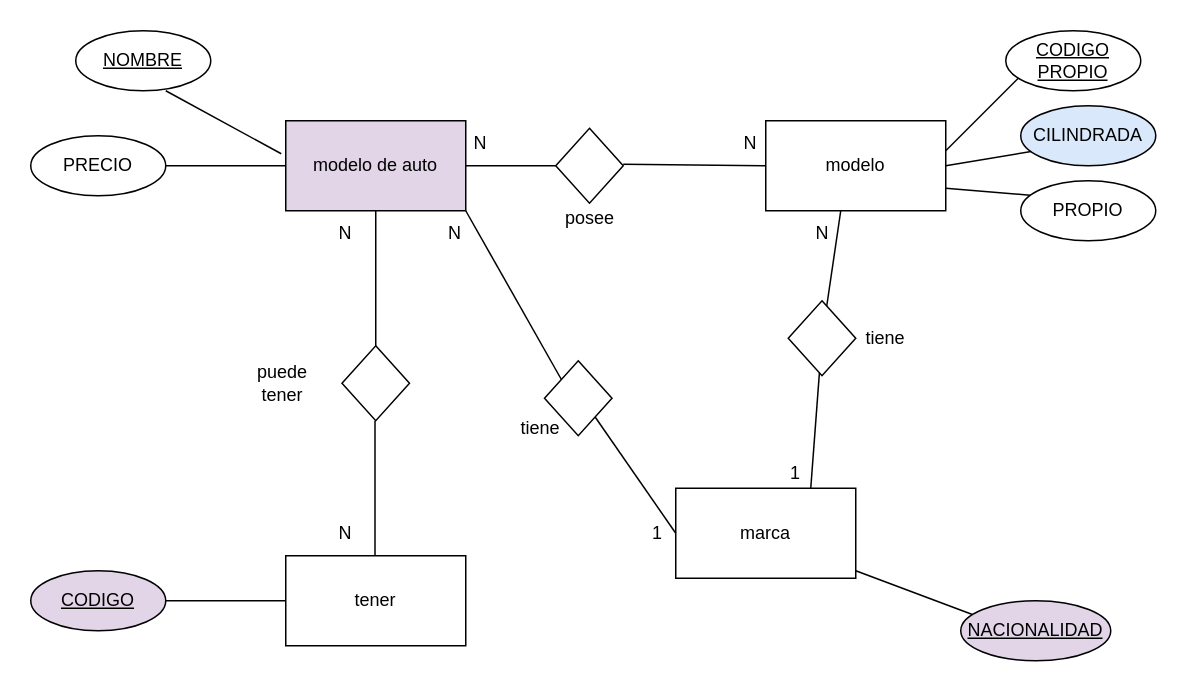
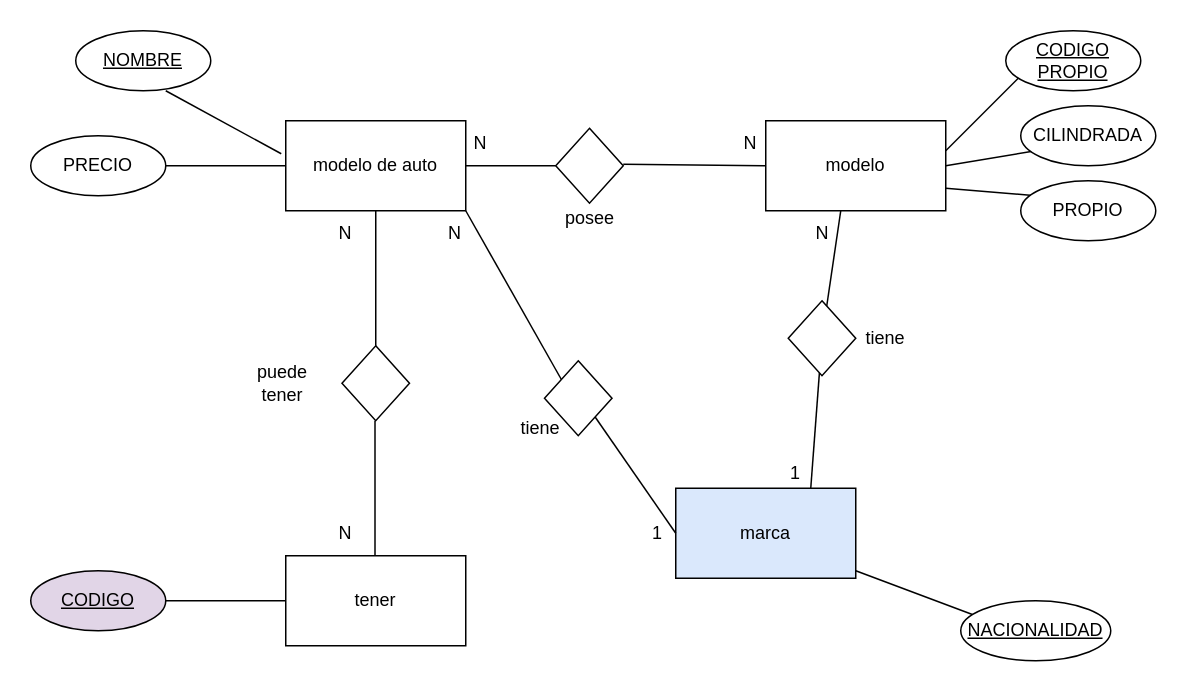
- <mxCell id="14" value="CILINDRADA" style="ellipse;whiteSpace=wrap;html=1;fillColor=#dae8fc;" vertex="1" parent="1"><mxGeometry x="680" y="70" width="90" height="40" as="geometry" /></mxCell>
+ <mxCell id="14" value="CILINDRADA" style="ellipse;whiteSpace=wrap;html=1;" vertex="1" parent="1"><mxGeometry x="680" y="70" width="90" height="40" as="geometry" /></mxCell>
- <mxCell id="2" value="modelo de auto&lt;br&gt;" style="rounded=0;whiteSpace=wrap;html=1;fillColor=#e1d5e7;" vertex="1" parent="1"><mxGeometry x="190" y="80" width="120" height="60" as="geometry" /></mxCell>
+ <mxCell id="2" value="modelo de auto&lt;br&gt;" style="rounded=0;whiteSpace=wrap;html=1;" vertex="1" parent="1"><mxGeometry x="190" y="80" width="120" height="60" as="geometry" /></mxCell>
- <mxCell id="4" value="marca" style="rounded=0;whiteSpace=wrap;html=1;" vertex="1" parent="1"><mxGeometry x="450" y="325" width="120" height="60" as="geometry" /></mxCell>
+ <mxCell id="4" value="marca" style="rounded=0;whiteSpace=wrap;html=1;fillColor=#dae8fc;" vertex="1" parent="1"><mxGeometry x="450" y="325" width="120" height="60" as="geometry" /></mxCell>
- <mxCell id="6" value="&lt;u&gt;NACIONALIDAD&lt;/u&gt;" style="ellipse;whiteSpace=wrap;html=1;fillColor=#e1d5e7;" vertex="1" parent="1"><mxGeometry x="640" y="400" width="100" height="40" as="geometry" /></mxCell>
+ <mxCell id="6" value="&lt;u&gt;NACIONALIDAD&lt;/u&gt;" style="ellipse;whiteSpace=wrap;html=1;" vertex="1" parent="1"><mxGeometry x="640" y="400" width="100" height="40" as="geometry" /></mxCell>
